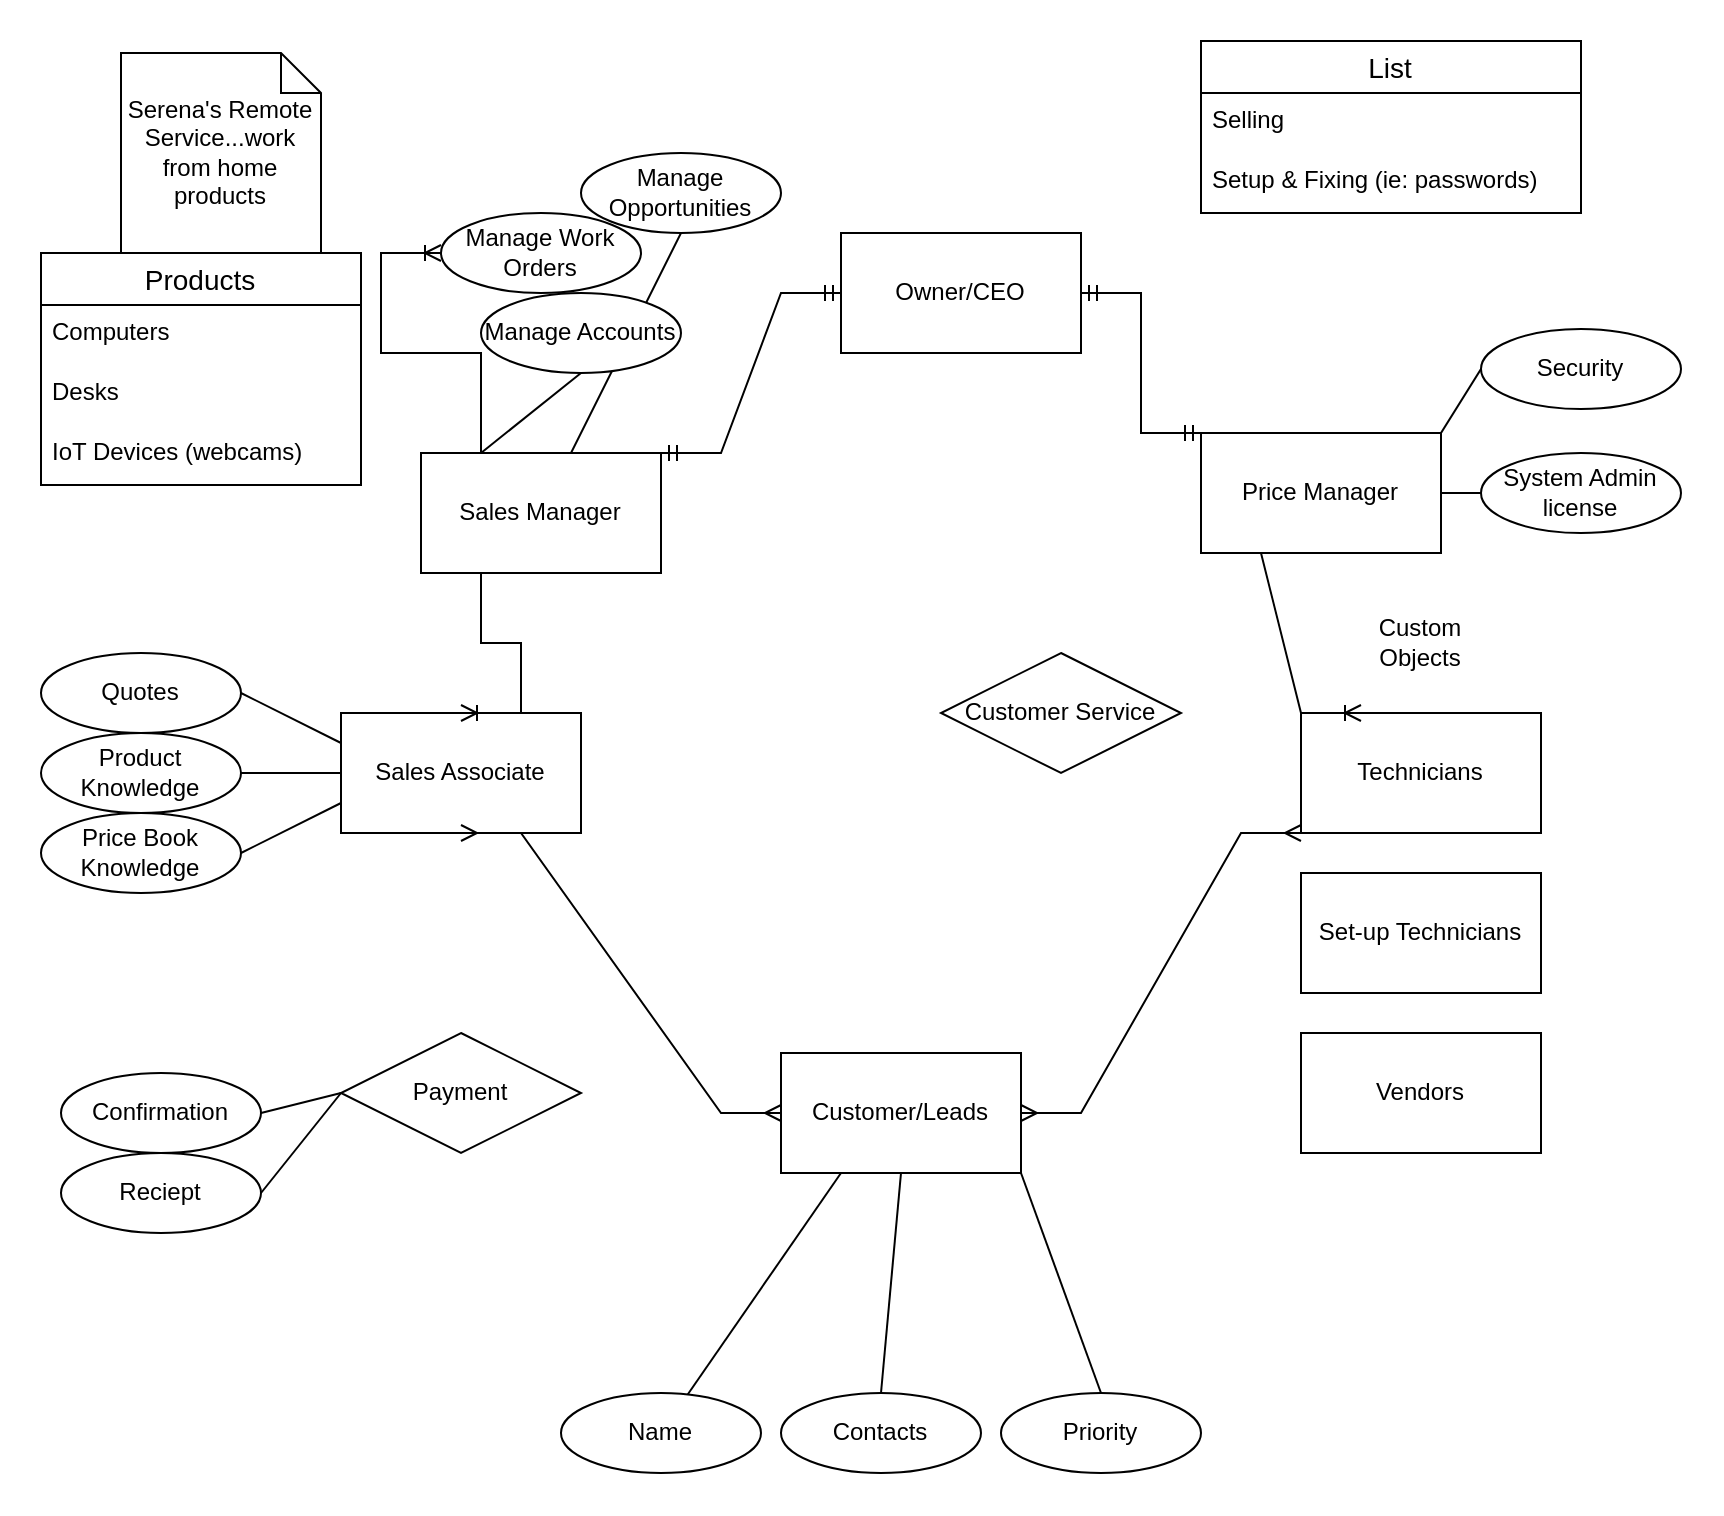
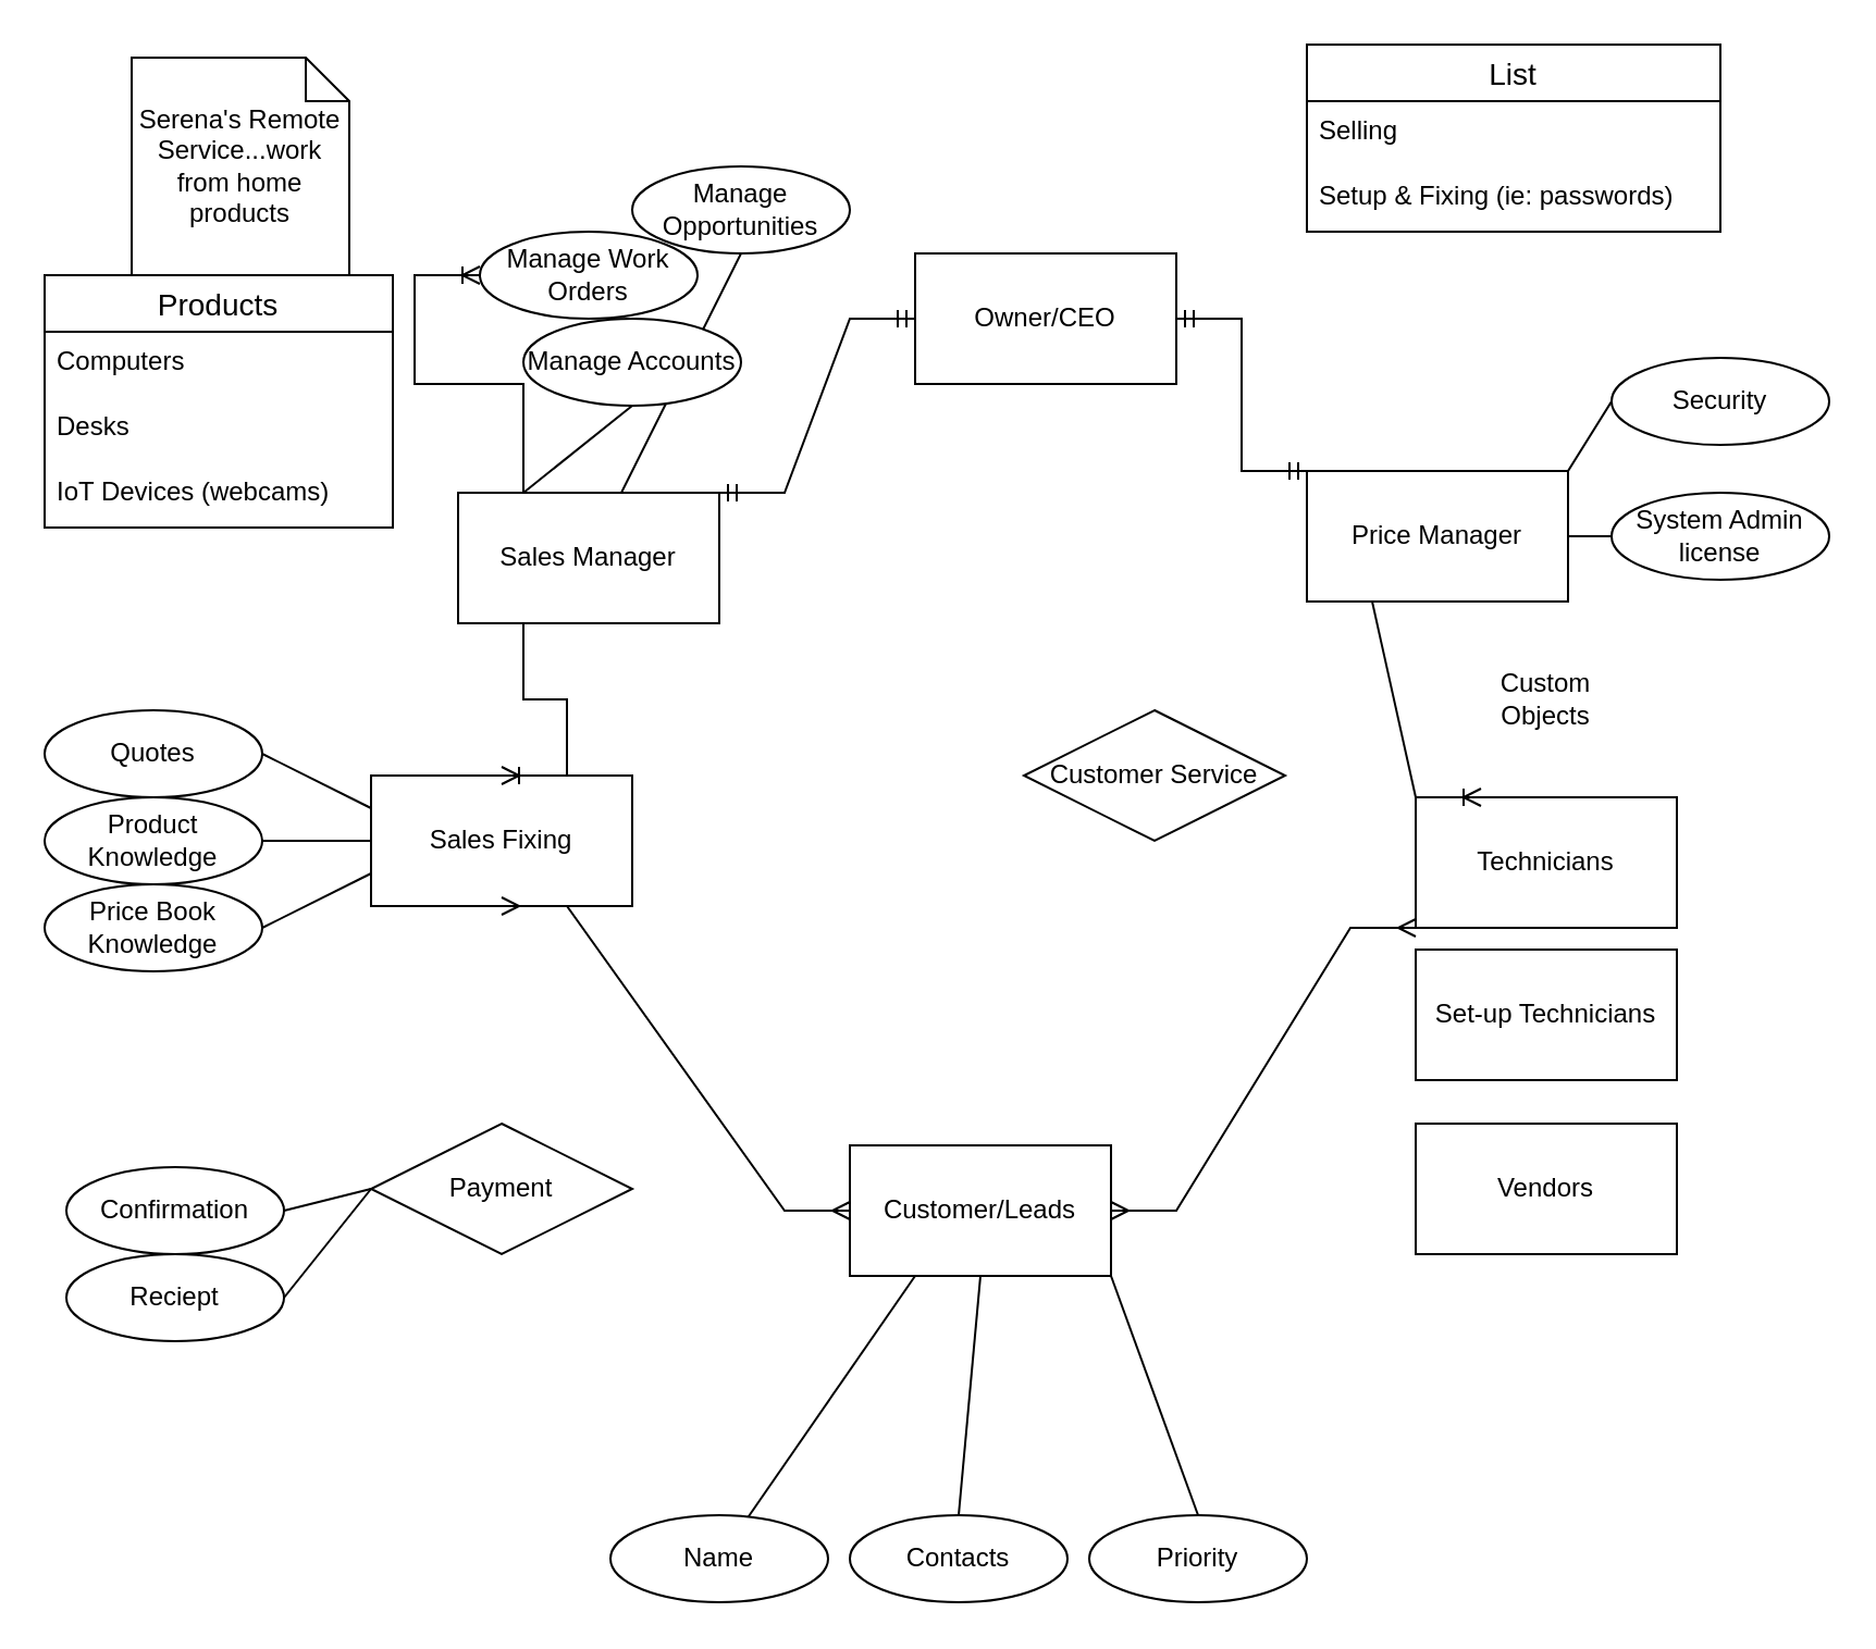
- <mxCell id="18" value="Sales Associate" style="rounded=0;whiteSpace=wrap;html=1;" vertex="1" parent="1"><mxGeometry x="170" y="356" width="120" height="60" as="geometry" /></mxCell>
+ <mxCell id="18" value="Sales Fixing" style="rounded=0;whiteSpace=wrap;html=1;" vertex="1" parent="1"><mxGeometry x="170" y="356" width="120" height="60" as="geometry" /></mxCell>
- <mxCell id="9" value="Technicians" style="rounded=0;whiteSpace=wrap;html=1;" vertex="1" parent="1"><mxGeometry x="650" y="356" width="120" height="60" as="geometry" /></mxCell>
+ <mxCell id="9" value="Technicians" style="rounded=0;whiteSpace=wrap;html=1;" vertex="1" parent="1"><mxGeometry x="650" y="366" width="120" height="60" as="geometry" /></mxCell>
